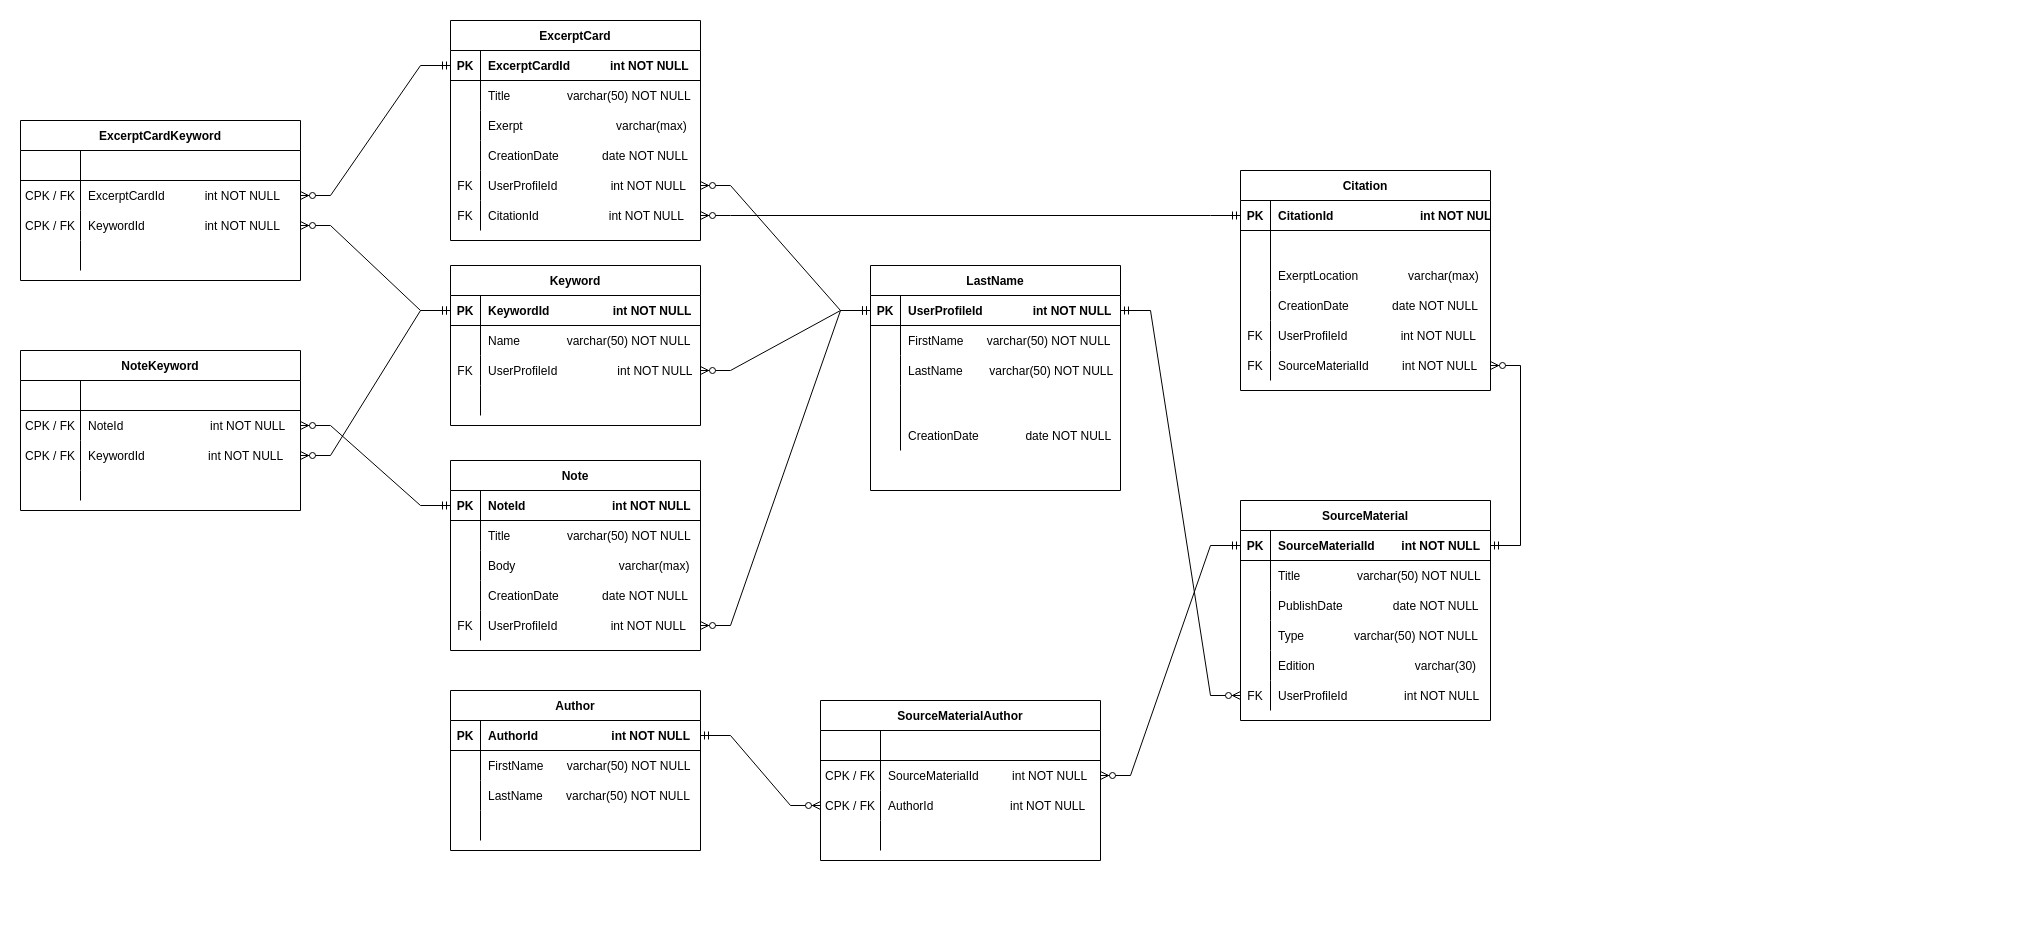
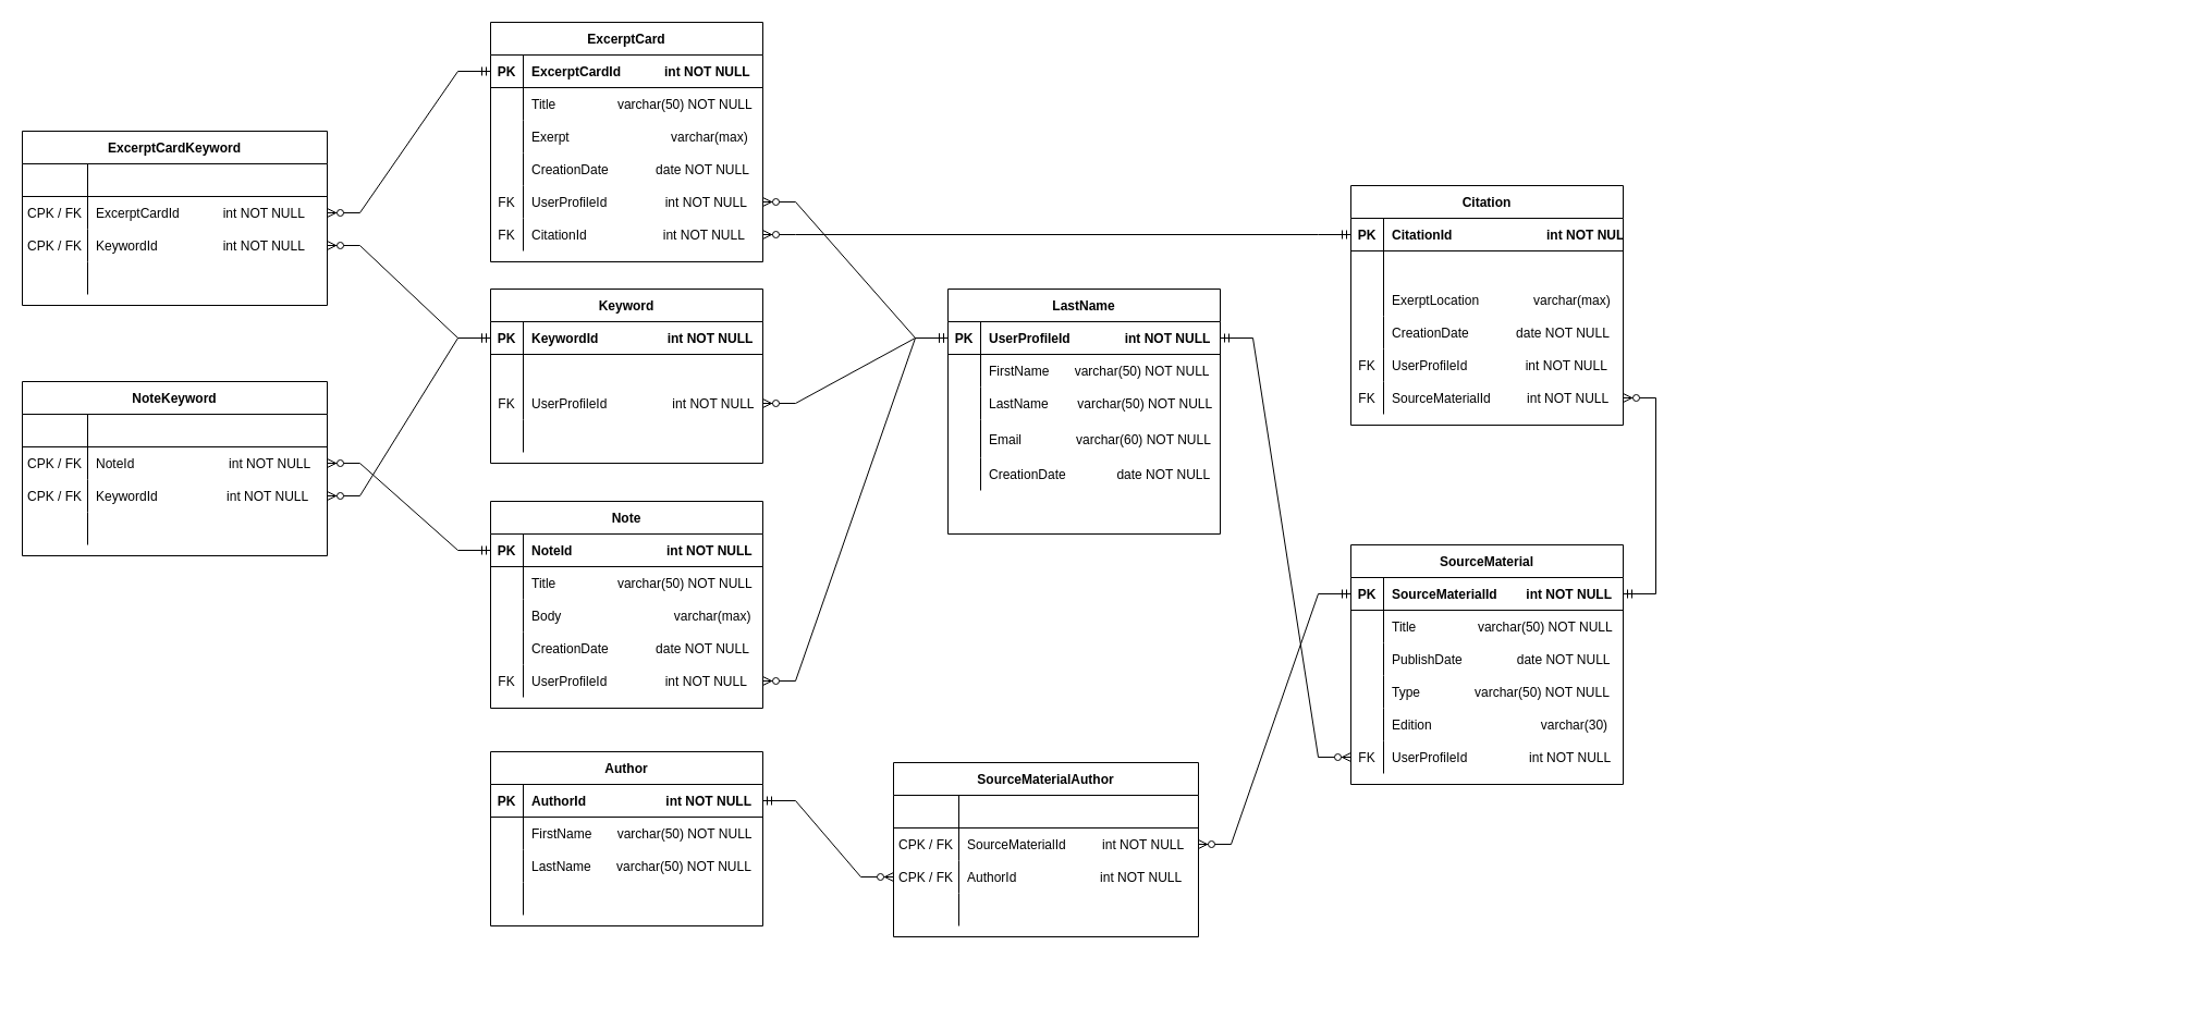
- <mxCell id="42" value="Name              varchar(50) NOT NULL" style="shape=partialRectangle;overflow=hidden;connectable=0;fillColor=none;top=0;left=0;bottom=0;right=0;align=left;spacingLeft=6;" parent="40" vertex="1"><mxGeometry x="30" width="220" height="30" as="geometry"><mxRectangle width="220" height="30" as="alternateBounds" /></mxGeometry></mxCell>
+ <mxCell id="30" value="Email               varchar(60) NOT NULL" style="shape=partialRectangle;overflow=hidden;connectable=0;fillColor=none;top=0;left=0;bottom=0;right=0;align=left;spacingLeft=6;" parent="28" vertex="1"><mxGeometry x="30" width="220" height="35" as="geometry"><mxRectangle width="220" height="35" as="alternateBounds" /></mxGeometry></mxCell>
